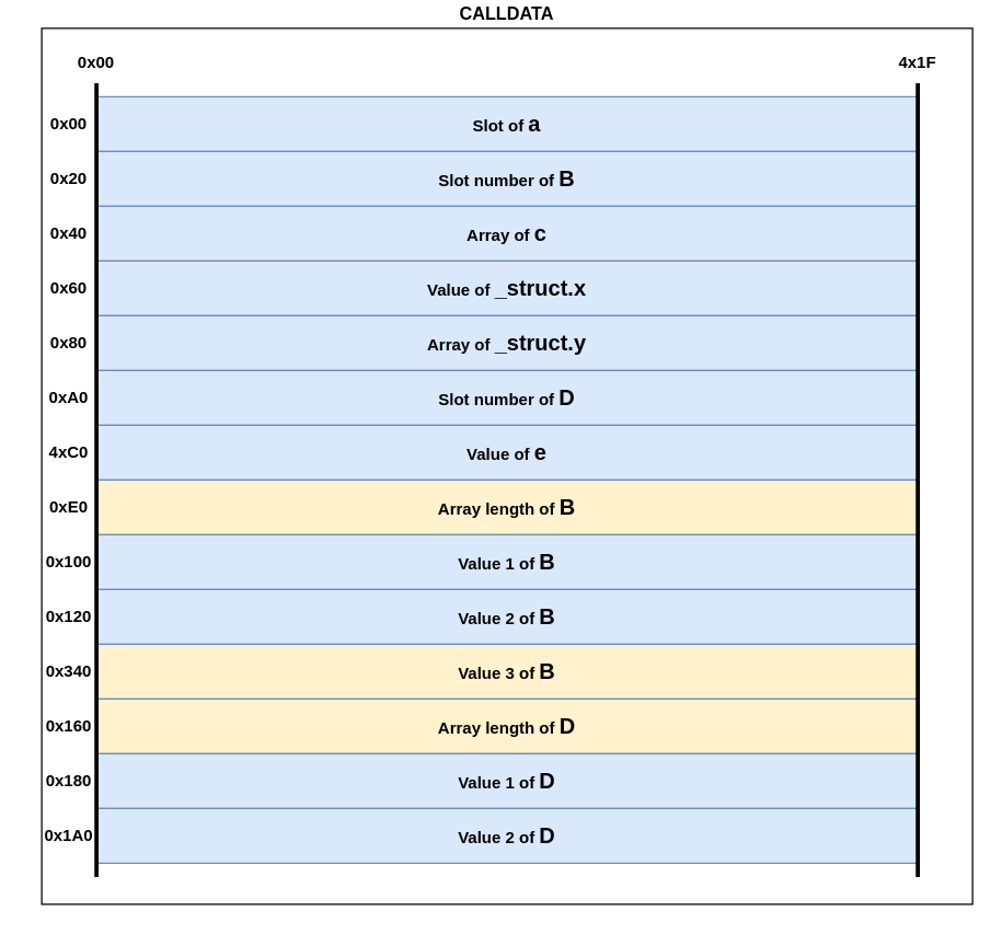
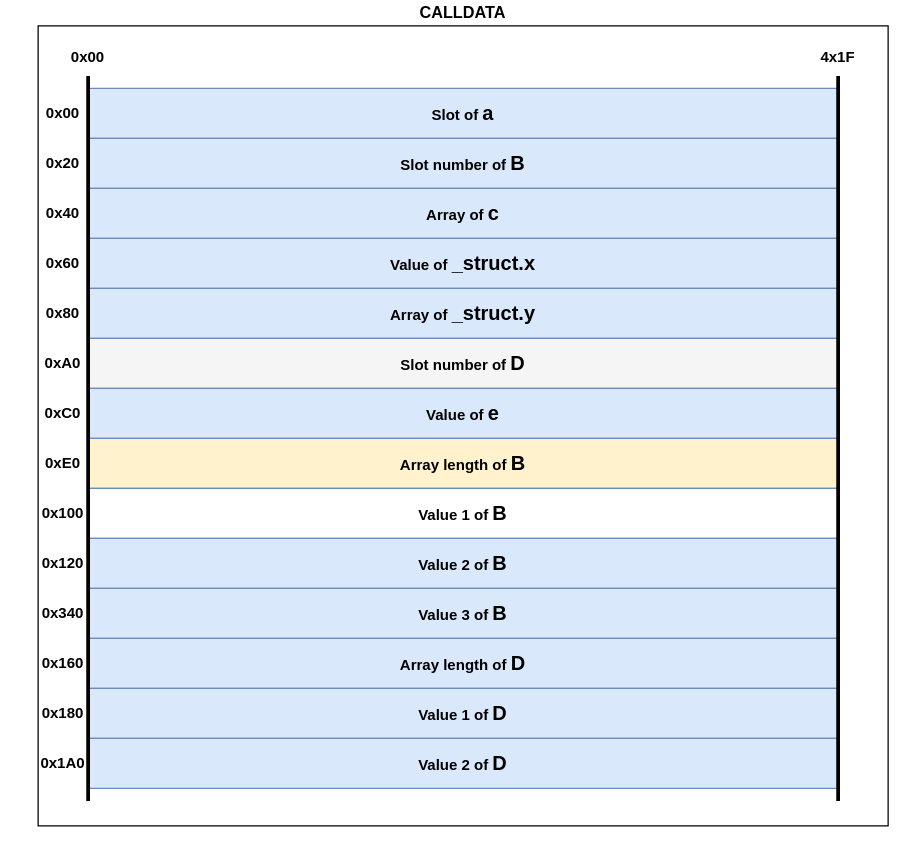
- <mxCell id="14" value="&lt;b style=&quot;border-color: var(--border-color);&quot;&gt;Slot number of &lt;span style=&quot;font-size: 16px;&quot;&gt;D&lt;/span&gt;&lt;/b&gt;" style="rounded=0;whiteSpace=wrap;html=1;fillColor=#dae8fc;strokeColor=#6c8ebf;" vertex="1" parent="1"><mxGeometry x="70" y="270" width="600" height="40" as="geometry" /></mxCell>
+ <mxCell id="14" value="&lt;b style=&quot;border-color: var(--border-color);&quot;&gt;Slot number of &lt;span style=&quot;font-size: 16px;&quot;&gt;D&lt;/span&gt;&lt;/b&gt;" style="rounded=0;whiteSpace=wrap;html=1;fillColor=#f5f5f5;strokeColor=#6c8ebf;" vertex="1" parent="1"><mxGeometry x="70" y="270" width="600" height="40" as="geometry" /></mxCell>
- <mxCell id="27" value="4xC0" style="text;html=1;strokeColor=none;fillColor=none;align=center;verticalAlign=middle;whiteSpace=wrap;rounded=0;fontStyle=1" vertex="1" parent="1"><mxGeometry x="20" y="315" width="60" height="30" as="geometry" /></mxCell>
+ <mxCell id="27" value="0xC0" style="text;html=1;strokeColor=none;fillColor=none;align=center;verticalAlign=middle;whiteSpace=wrap;rounded=0;fontStyle=1" vertex="1" parent="1"><mxGeometry x="20" y="315" width="60" height="30" as="geometry" /></mxCell>
- <mxCell id="17" value="&lt;b&gt;Value 1 of&amp;nbsp;&lt;font style=&quot;font-size: 16px;&quot;&gt;B&lt;/font&gt;&lt;/b&gt;" style="rounded=0;whiteSpace=wrap;html=1;fillColor=#dae8fc;strokeColor=#6c8ebf;" vertex="1" parent="1"><mxGeometry x="70" y="390" width="600" height="40" as="geometry" /></mxCell>
+ <mxCell id="17" value="&lt;b&gt;Value 1 of&amp;nbsp;&lt;font style=&quot;font-size: 16px;&quot;&gt;B&lt;/font&gt;&lt;/b&gt;" style="rounded=0;whiteSpace=wrap;html=1;fillColor=#ffffff;strokeColor=#6c8ebf;" vertex="1" parent="1"><mxGeometry x="70" y="390" width="600" height="40" as="geometry" /></mxCell>
- <mxCell id="19" value="&lt;b&gt;Value 3 of&amp;nbsp;&lt;font style=&quot;font-size: 16px;&quot;&gt;B&lt;/font&gt;&lt;/b&gt;" style="rounded=0;whiteSpace=wrap;html=1;fillColor=#fff2cc;strokeColor=#6c8ebf;" vertex="1" parent="1"><mxGeometry x="70" y="470" width="600" height="40" as="geometry" /></mxCell>
+ <mxCell id="19" value="&lt;b&gt;Value 3 of&amp;nbsp;&lt;font style=&quot;font-size: 16px;&quot;&gt;B&lt;/font&gt;&lt;/b&gt;" style="rounded=0;whiteSpace=wrap;html=1;fillColor=#dae8fc;strokeColor=#6c8ebf;" vertex="1" parent="1"><mxGeometry x="70" y="470" width="600" height="40" as="geometry" /></mxCell>
- <mxCell id="20" value="&lt;b&gt;Array length of &lt;span style=&quot;font-size: 16px;&quot;&gt;D&lt;/span&gt;&lt;/b&gt;" style="rounded=0;whiteSpace=wrap;html=1;fillColor=#fff2cc;strokeColor=#6c8ebf;" vertex="1" parent="1"><mxGeometry x="70" y="510" width="600" height="40" as="geometry" /></mxCell>
+ <mxCell id="20" value="&lt;b&gt;Array length of &lt;span style=&quot;font-size: 16px;&quot;&gt;D&lt;/span&gt;&lt;/b&gt;" style="rounded=0;whiteSpace=wrap;html=1;fillColor=#dae8fc;strokeColor=#6c8ebf;" vertex="1" parent="1"><mxGeometry x="70" y="510" width="600" height="40" as="geometry" /></mxCell>
